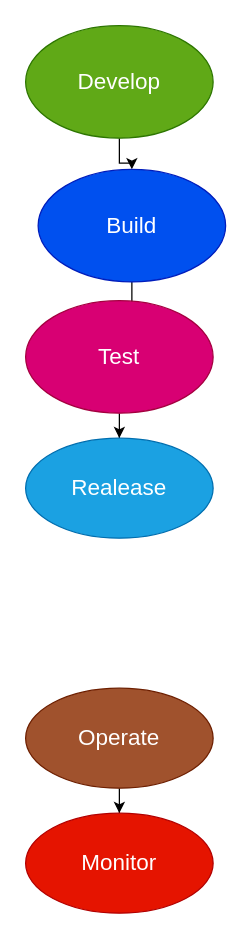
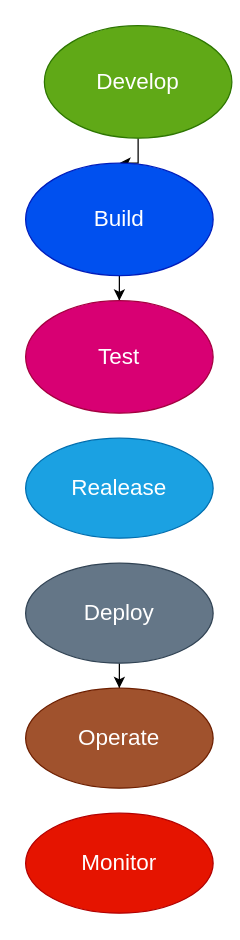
- <mxCell id="3" value="&lt;span style=&quot;font-size: 18px;&quot;&gt;Develop&lt;/span&gt;" style="ellipse;whiteSpace=wrap;html=1;fillColor=#60a917;fontColor=#ffffff;strokeColor=#2D7600;" vertex="1" parent="1"><mxGeometry x="20" y="20" width="150" height="90" as="geometry" /></mxCell>
+ <mxCell id="3" value="&lt;span style=&quot;font-size: 18px;&quot;&gt;Develop&lt;/span&gt;" style="ellipse;whiteSpace=wrap;html=1;fillColor=#60a917;fontColor=#ffffff;strokeColor=#2D7600;" vertex="1" parent="1"><mxGeometry x="35" y="20" width="150" height="90" as="geometry" /></mxCell>
- <mxCell id="5" value="&lt;span style=&quot;font-size: 18px;&quot;&gt;Build&lt;/span&gt;" style="ellipse;whiteSpace=wrap;html=1;fillColor=#0050ef;fontColor=#ffffff;strokeColor=#001DBC;" vertex="1" parent="1"><mxGeometry x="30" y="135" width="150" height="90" as="geometry" /></mxCell>
+ <mxCell id="5" value="&lt;span style=&quot;font-size: 18px;&quot;&gt;Build&lt;/span&gt;" style="ellipse;whiteSpace=wrap;html=1;fillColor=#0050ef;fontColor=#ffffff;strokeColor=#001DBC;" vertex="1" parent="1"><mxGeometry x="20" y="130" width="150" height="90" as="geometry" /></mxCell>
- <mxCell id="6" value="" style="edgeStyle=orthogonalEdgeStyle;rounded=0;orthogonalLoop=1;jettySize=auto;html=1;" edge="1" parent="1" source="7" target="8"><mxGeometry relative="1" as="geometry" /></mxCell>
+ <mxCell id="10" value="&lt;span style=&quot;font-size: 18px;&quot;&gt;Deploy&lt;/span&gt;" style="ellipse;whiteSpace=wrap;html=1;fillColor=#647687;fontColor=#ffffff;strokeColor=#314354;" vertex="1" parent="1"><mxGeometry x="20" y="450" width="150" height="80" as="geometry" /></mxCell>
+ <mxCell id="9" value="" style="edgeStyle=orthogonalEdgeStyle;rounded=0;orthogonalLoop=1;jettySize=auto;html=1;" edge="1" parent="1" source="10" target="12"><mxGeometry relative="1" as="geometry" /></mxCell>
- <mxCell id="11" value="" style="edgeStyle=orthogonalEdgeStyle;rounded=0;orthogonalLoop=1;jettySize=auto;html=1;" edge="1" parent="1" source="12" target="13"><mxGeometry relative="1" as="geometry" /></mxCell>
